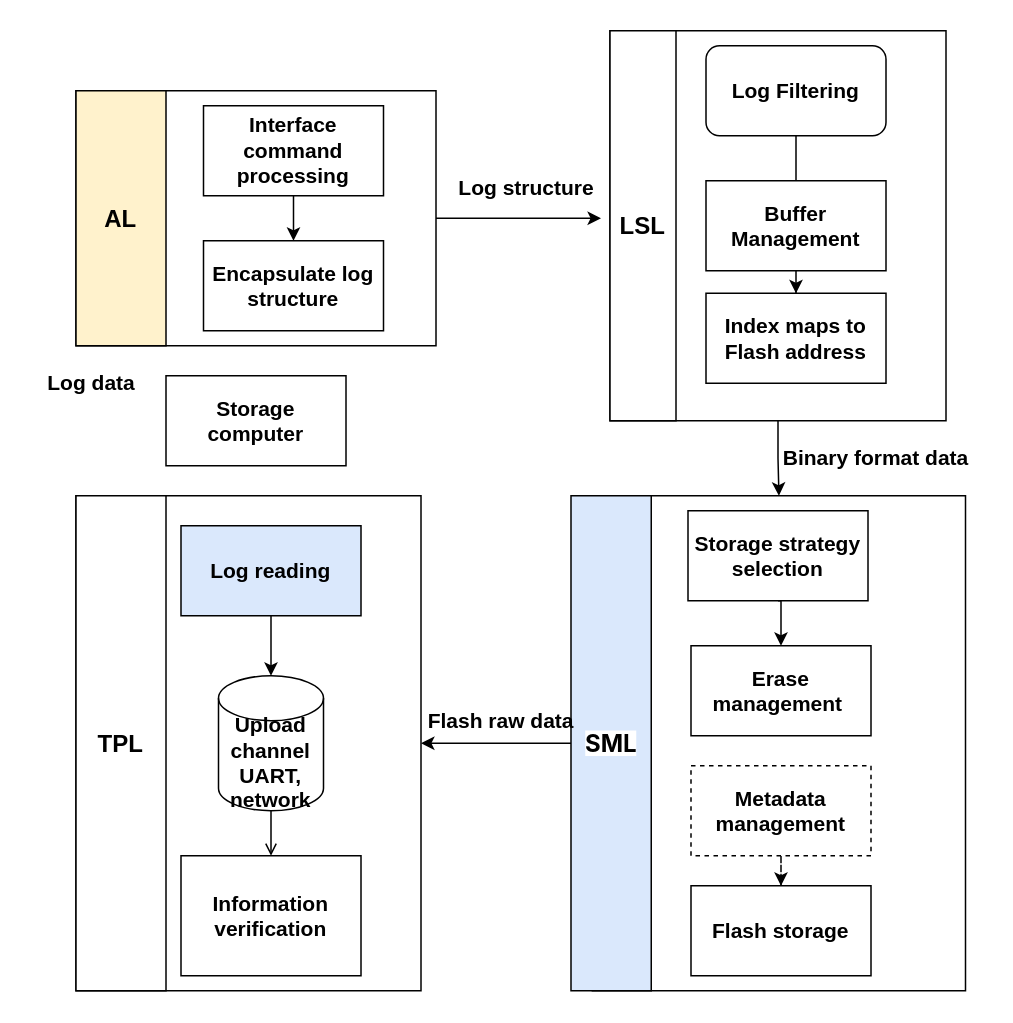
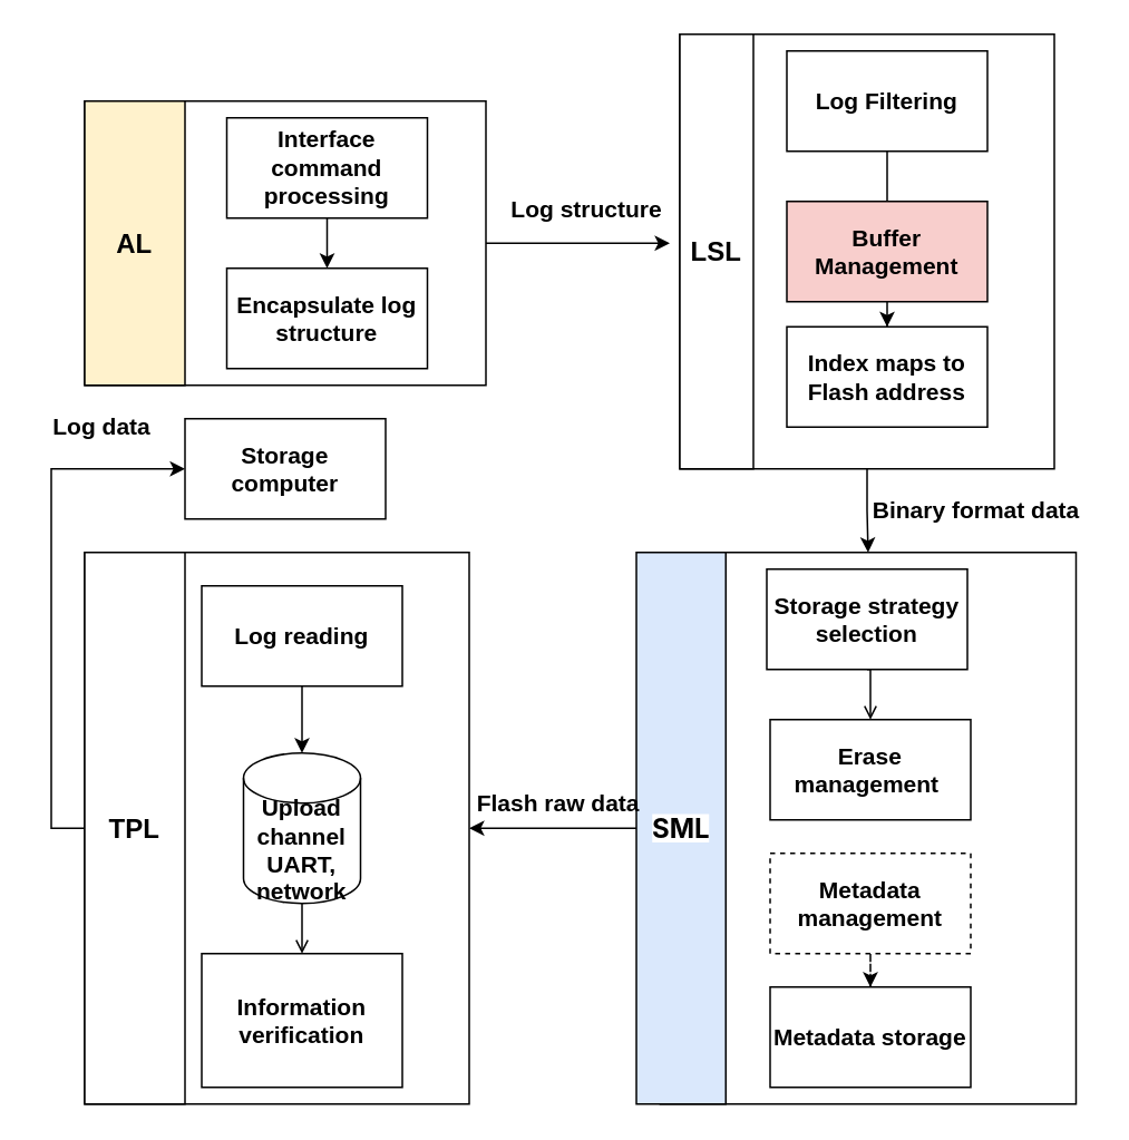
- <mxCell id="11" value="Log Filtering" style="whiteSpace=wrap;html=1;fontSize=14;fontStyle=1;rounded=1;" vertex="1" parent="1"><mxGeometry x="470" y="30" width="120" height="60" as="geometry" /></mxCell>
+ <mxCell id="11" value="Log Filtering" style="rounded=0;whiteSpace=wrap;html=1;fontSize=14;fontStyle=1" vertex="1" parent="1"><mxGeometry x="470" y="30" width="120" height="60" as="geometry" /></mxCell>
- <mxCell id="13" value="Buffer Management" style="rounded=0;whiteSpace=wrap;html=1;fontSize=14;fontStyle=1" vertex="1" parent="1"><mxGeometry x="470" y="120" width="120" height="60" as="geometry" /></mxCell>
+ <mxCell id="13" value="Buffer Management" style="rounded=0;whiteSpace=wrap;html=1;fontSize=14;fontStyle=1;fillColor=#f8cecc;" vertex="1" parent="1"><mxGeometry x="470" y="120" width="120" height="60" as="geometry" /></mxCell>
+ <mxCell id="27" style="edgeStyle=orthogonalEdgeStyle;rounded=0;orthogonalLoop=1;jettySize=auto;html=1;exitX=0;exitY=0.5;exitDx=0;exitDy=0;entryX=0;entryY=0.5;entryDx=0;entryDy=0;" edge="1" parent="1" source="28" target="38"><mxGeometry relative="1" as="geometry" /></mxCell>
- <mxCell id="30" value="Log reading" style="rounded=0;whiteSpace=wrap;html=1;fontSize=14;fontStyle=1;fillColor=#dae8fc;" vertex="1" parent="1"><mxGeometry x="120" y="350" width="120" height="60" as="geometry" /></mxCell>
+ <mxCell id="30" value="Log reading" style="rounded=0;whiteSpace=wrap;html=1;fontSize=14;fontStyle=1" vertex="1" parent="1"><mxGeometry x="120" y="350" width="120" height="60" as="geometry" /></mxCell>
- <mxCell id="19" style="edgeStyle=orthogonalEdgeStyle;rounded=0;orthogonalLoop=1;jettySize=auto;html=1;exitX=0.5;exitY=1;exitDx=0;exitDy=0;entryX=0.5;entryY=0;entryDx=0;entryDy=0;fontSize=12;" edge="1" parent="1" source="20" target="21"><mxGeometry relative="1" as="geometry" /></mxCell>
+ <mxCell id="19" style="edgeStyle=orthogonalEdgeStyle;rounded=0;orthogonalLoop=1;jettySize=auto;html=1;exitX=0.5;exitY=1;exitDx=0;exitDy=0;entryX=0.5;entryY=0;entryDx=0;entryDy=0;fontSize=12;endArrow=open;" edge="1" parent="1" source="20" target="21"><mxGeometry relative="1" as="geometry" /></mxCell>
- <mxCell id="24" value="Flash storage" style="rounded=0;whiteSpace=wrap;html=1;fontSize=14;fontStyle=1" vertex="1" parent="1"><mxGeometry x="460" y="590" width="120" height="60" as="geometry" /></mxCell>
+ <mxCell id="24" value="Metadata storage" style="rounded=0;whiteSpace=wrap;html=1;fontSize=14;fontStyle=1" vertex="1" parent="1"><mxGeometry x="460" y="590" width="120" height="60" as="geometry" /></mxCell>
